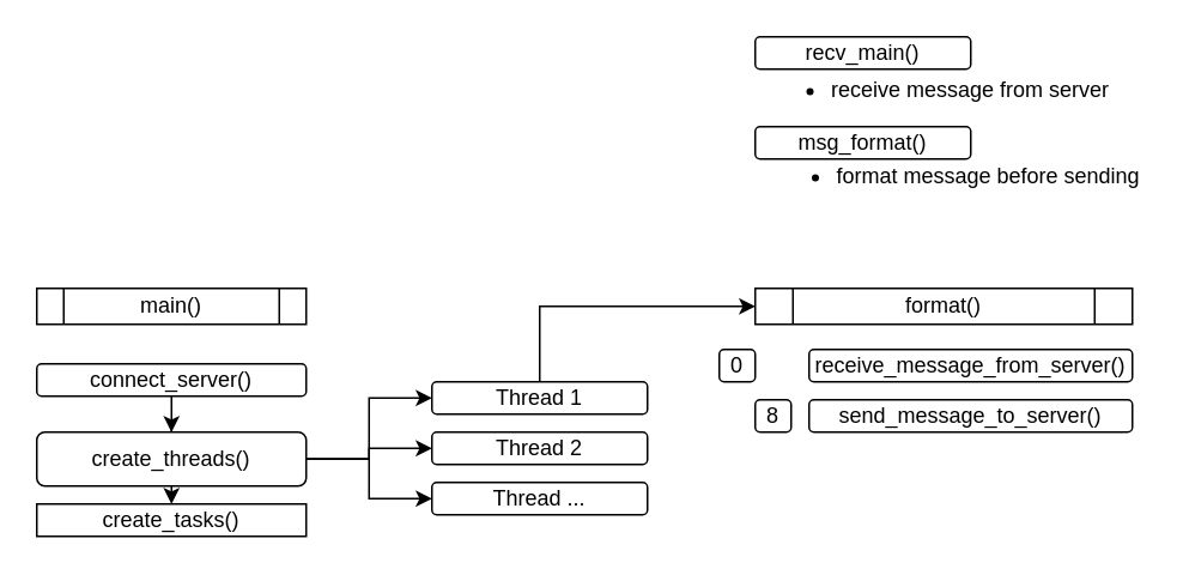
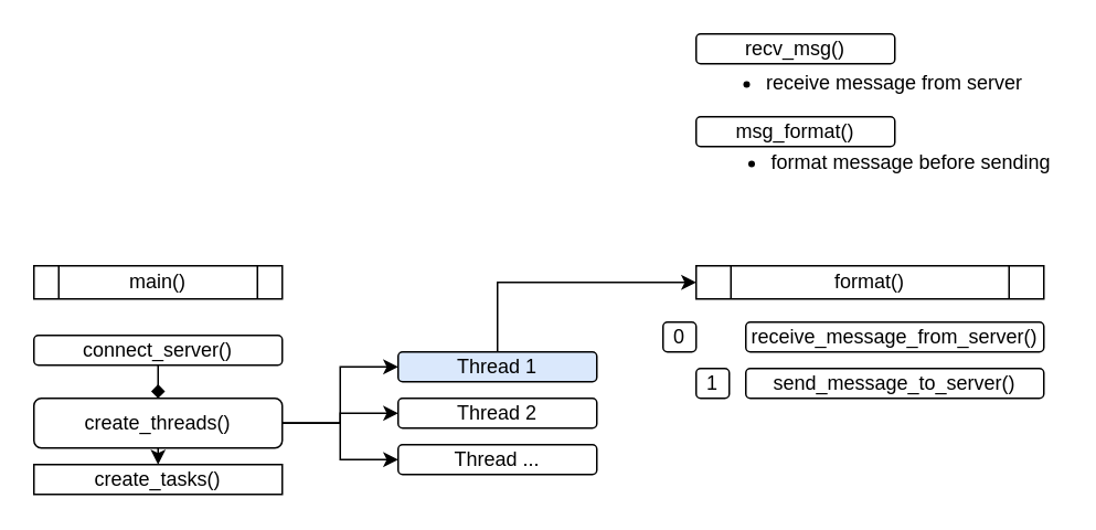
- <mxCell id="20" value="recv_main()" style="rounded=1;whiteSpace=wrap;html=1;" vertex="1" parent="1"><mxGeometry x="420" y="20" width="120" height="18" as="geometry" /></mxCell>
+ <mxCell id="20" value="recv_msg()" style="rounded=1;whiteSpace=wrap;html=1;" vertex="1" parent="1"><mxGeometry x="420" y="20" width="120" height="18" as="geometry" /></mxCell>
- <mxCell id="12" value="Thread 1" style="rounded=1;whiteSpace=wrap;html=1;" vertex="1" parent="1"><mxGeometry x="240" y="212" width="120" height="18" as="geometry" /></mxCell>
+ <mxCell id="12" value="Thread 1" style="rounded=1;whiteSpace=wrap;html=1;fillColor=#dae8fc;" vertex="1" parent="1"><mxGeometry x="240" y="212" width="120" height="18" as="geometry" /></mxCell>
- <mxCell id="19" value="8" style="rounded=1;whiteSpace=wrap;html=1;" vertex="1" parent="1"><mxGeometry x="420" y="222" width="20" height="18" as="geometry" /></mxCell>
+ <mxCell id="19" value="1" style="rounded=1;whiteSpace=wrap;html=1;" vertex="1" parent="1"><mxGeometry x="420" y="222" width="20" height="18" as="geometry" /></mxCell>
- <mxCell id="3" style="edgeStyle=orthogonalEdgeStyle;rounded=0;orthogonalLoop=1;jettySize=auto;html=1;exitX=0.5;exitY=1;exitDx=0;exitDy=0;" edge="1" parent="1" source="4" target="9"><mxGeometry relative="1" as="geometry" /></mxCell>
+ <mxCell id="3" style="edgeStyle=orthogonalEdgeStyle;rounded=0;orthogonalLoop=1;jettySize=auto;html=1;exitX=0.5;exitY=1;exitDx=0;exitDy=0;endArrow=diamond;" edge="1" parent="1" source="4" target="9"><mxGeometry relative="1" as="geometry" /></mxCell>
